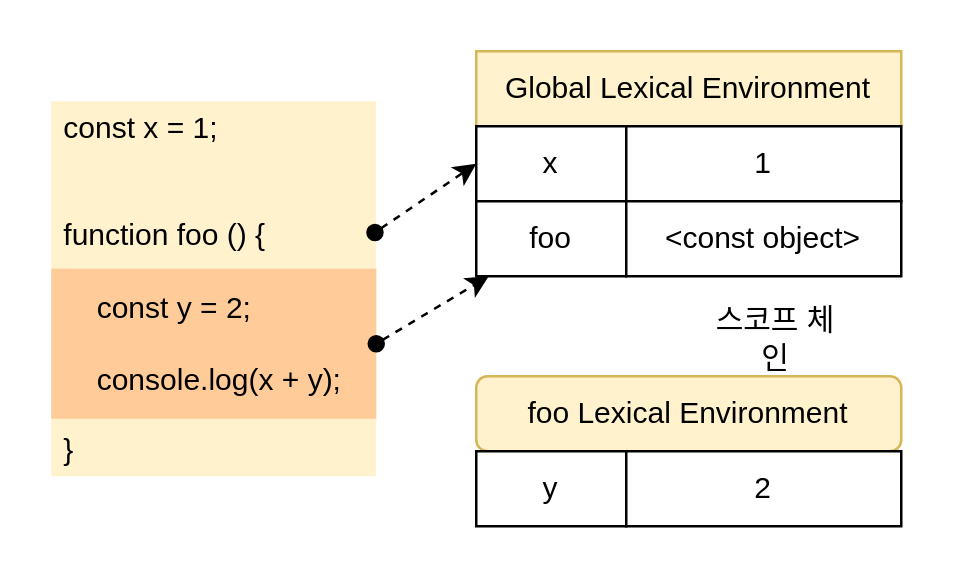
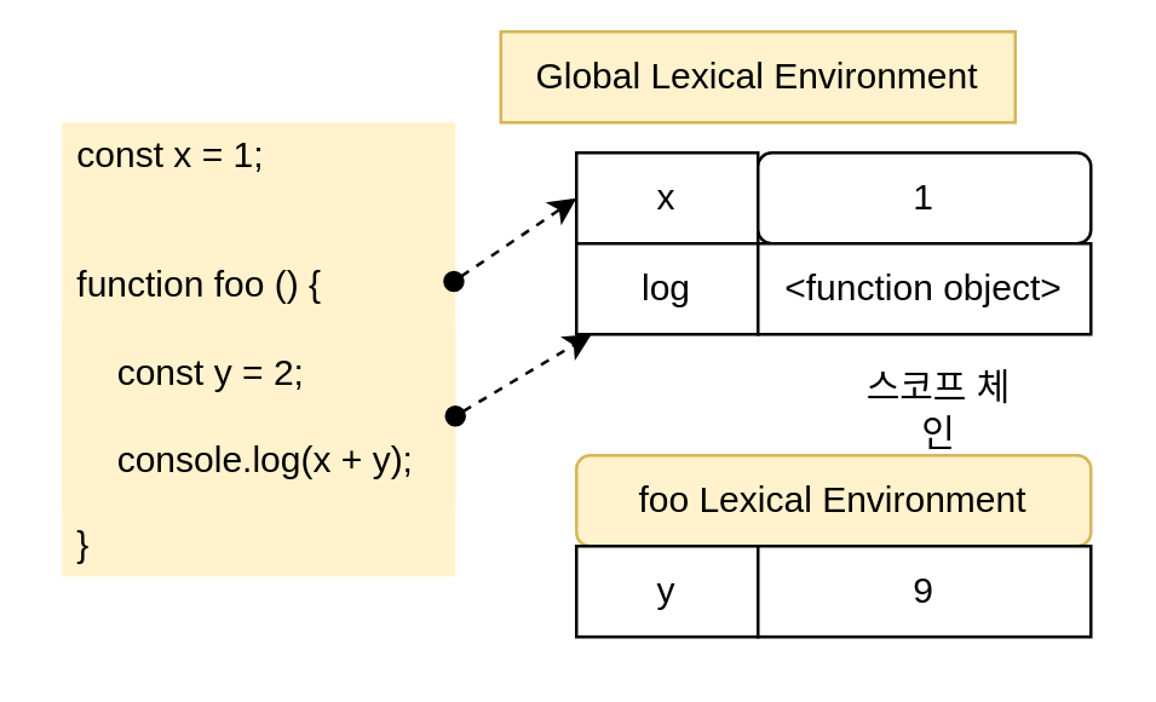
- <mxCell id="4" value="Global Lexical Environment" style="rounded=0;whiteSpace=wrap;html=1;fillColor=#fff2cc;strokeColor=#d6b656;" vertex="1" parent="1"><mxGeometry x="190" y="20" width="170" height="30" as="geometry" /></mxCell>
+ <mxCell id="4" value="Global Lexical Environment" style="rounded=0;whiteSpace=wrap;html=1;fillColor=#fff2cc;strokeColor=#d6b656;" vertex="1" parent="1"><mxGeometry x="165" y="10" width="170" height="30" as="geometry" /></mxCell>
- <mxCell id="6" value="1" style="rounded=0;whiteSpace=wrap;html=1;" vertex="1" parent="1"><mxGeometry x="250" y="50" width="110" height="30" as="geometry" /></mxCell>
+ <mxCell id="6" value="1" style="whiteSpace=wrap;html=1;rounded=1;" vertex="1" parent="1"><mxGeometry x="250" y="50" width="110" height="30" as="geometry" /></mxCell>
- <mxCell id="7" value="foo" style="rounded=0;whiteSpace=wrap;html=1;" vertex="1" parent="1"><mxGeometry x="190" y="80" width="60" height="30" as="geometry" /></mxCell>
+ <mxCell id="7" value="log" style="rounded=0;whiteSpace=wrap;html=1;" vertex="1" parent="1"><mxGeometry x="190" y="80" width="60" height="30" as="geometry" /></mxCell>
- <mxCell id="8" value="&amp;lt;const object&amp;gt;" style="rounded=0;whiteSpace=wrap;html=1;" vertex="1" parent="1"><mxGeometry x="250" y="80" width="110" height="30" as="geometry" /></mxCell>
+ <mxCell id="8" value="&amp;lt;function object&amp;gt;" style="rounded=0;whiteSpace=wrap;html=1;" vertex="1" parent="1"><mxGeometry x="250" y="80" width="110" height="30" as="geometry" /></mxCell>
- <mxCell id="3" value="&lt;span style=&quot;&quot;&gt;&amp;nbsp; &amp;nbsp; &amp;nbsp;const y = 2;&lt;/span&gt;&lt;br style=&quot;&quot;&gt;&lt;br style=&quot;&quot;&gt;&lt;span style=&quot;&quot;&gt;&amp;nbsp; &amp;nbsp; &amp;nbsp;console.log(x + y);&lt;/span&gt;" style="rounded=0;whiteSpace=wrap;html=1;fillColor=#ffcc99;align=left;strokeColor=none;" vertex="1" parent="1"><mxGeometry x="20" y="107" width="130" height="60" as="geometry" /></mxCell>
+ <mxCell id="3" value="&lt;span style=&quot;&quot;&gt;&amp;nbsp; &amp;nbsp; &amp;nbsp;const y = 2;&lt;/span&gt;&lt;br style=&quot;&quot;&gt;&lt;br style=&quot;&quot;&gt;&lt;span style=&quot;&quot;&gt;&amp;nbsp; &amp;nbsp; &amp;nbsp;console.log(x + y);&lt;/span&gt;" style="rounded=0;whiteSpace=wrap;html=1;fillColor=#fff2cc;align=left;strokeColor=none;" vertex="1" parent="1"><mxGeometry x="20" y="107" width="130" height="60" as="geometry" /></mxCell>
- <mxCell id="11" value="2" style="rounded=0;whiteSpace=wrap;html=1;" vertex="1" parent="1"><mxGeometry x="250" y="180" width="110" height="30" as="geometry" /></mxCell>
+ <mxCell id="11" value="9" style="rounded=0;whiteSpace=wrap;html=1;" vertex="1" parent="1"><mxGeometry x="250" y="180" width="110" height="30" as="geometry" /></mxCell>
